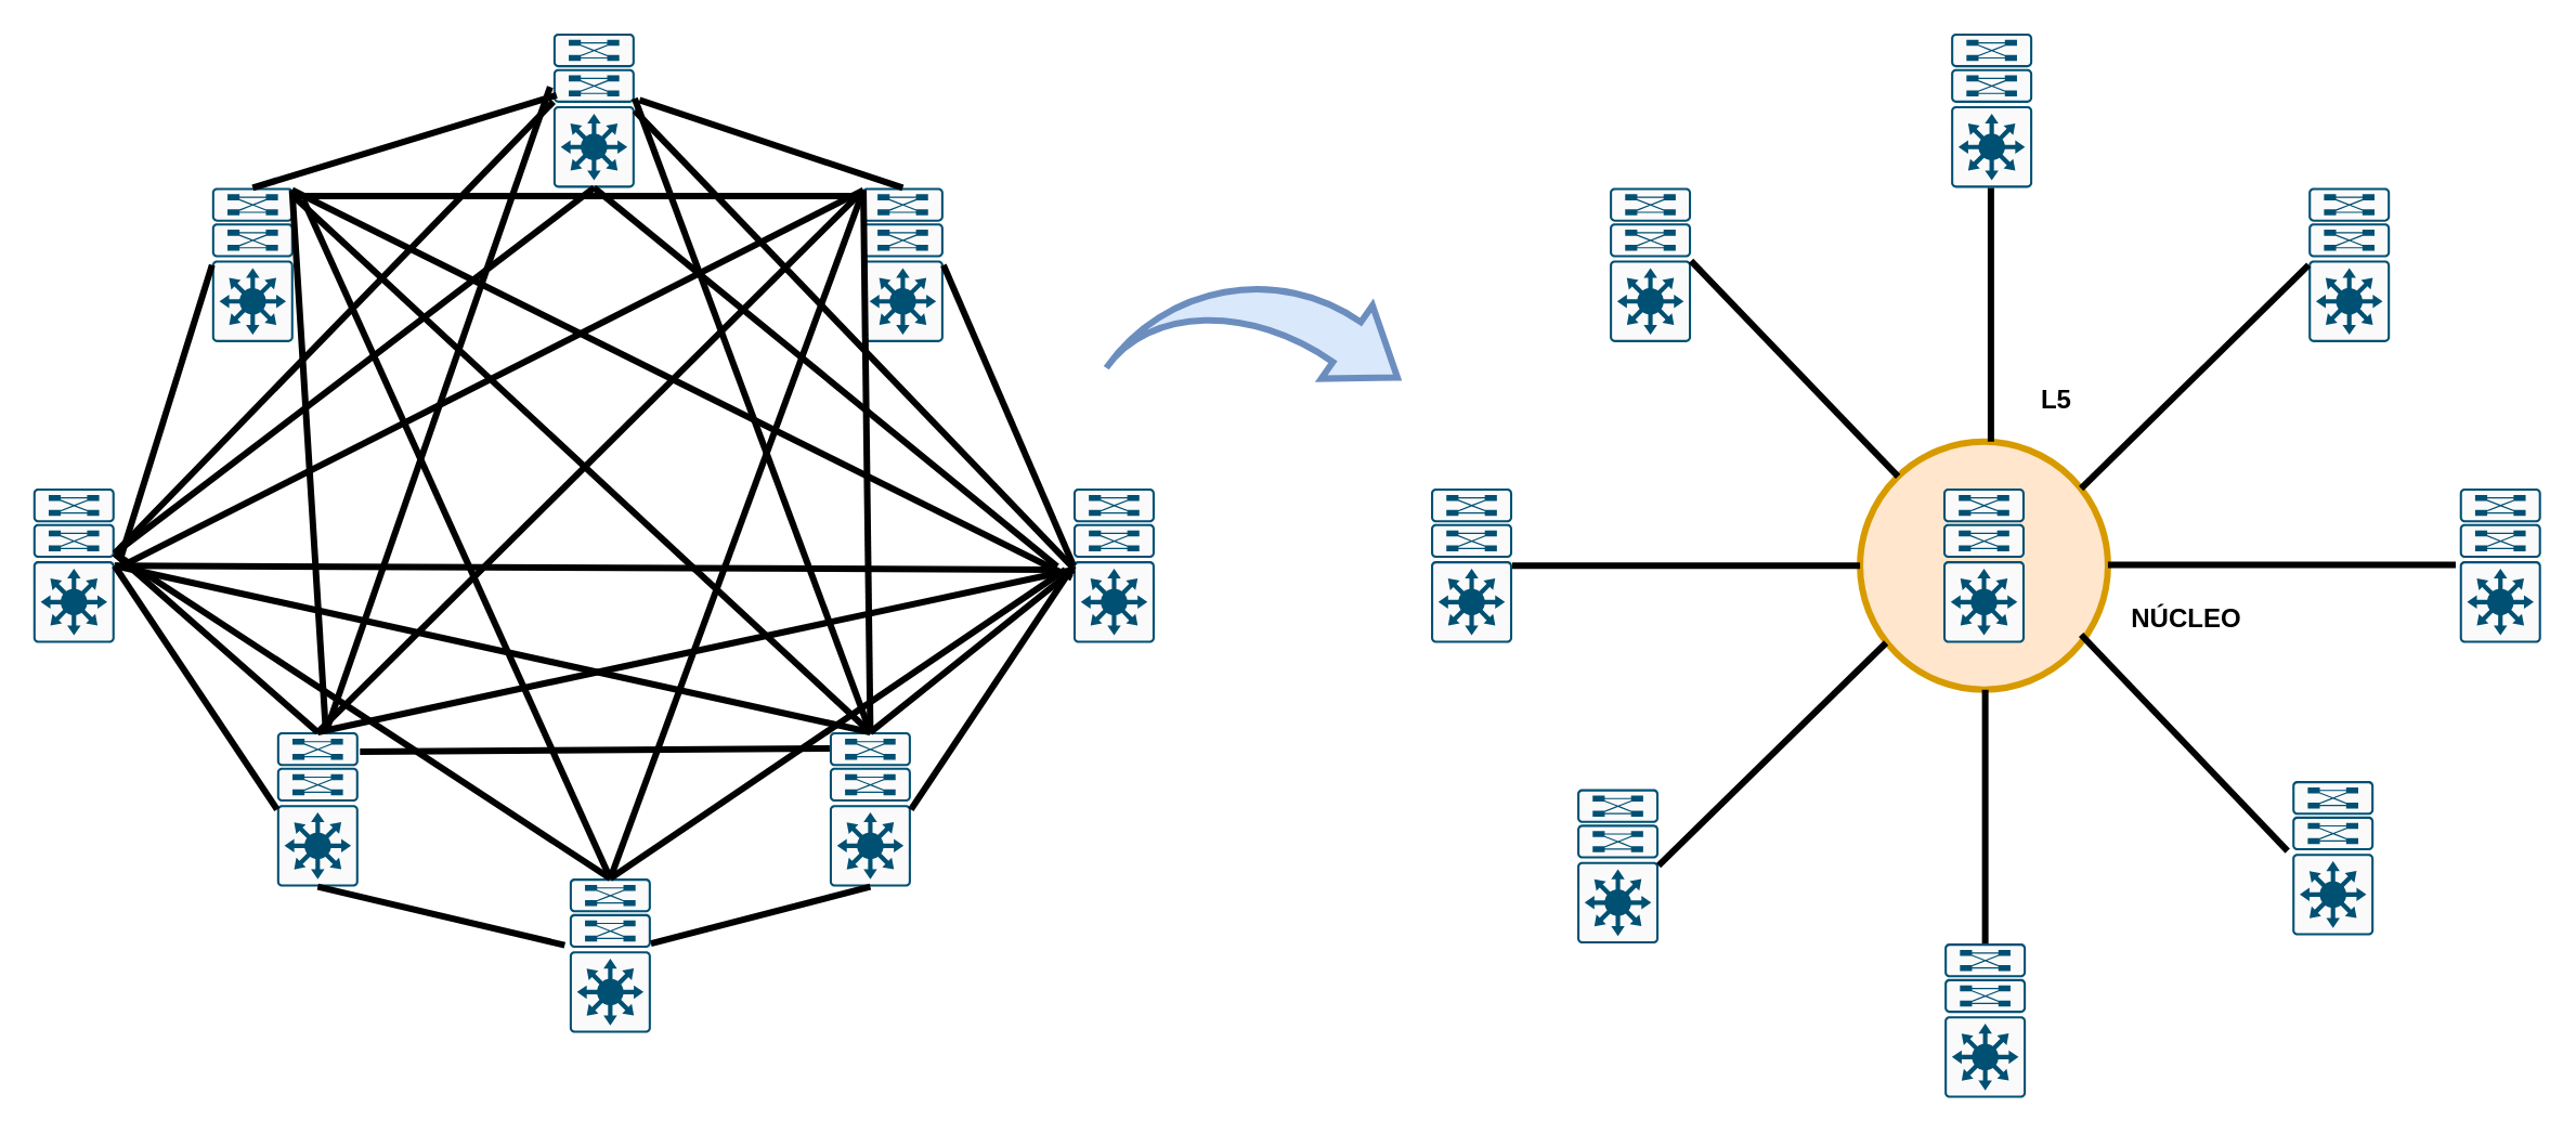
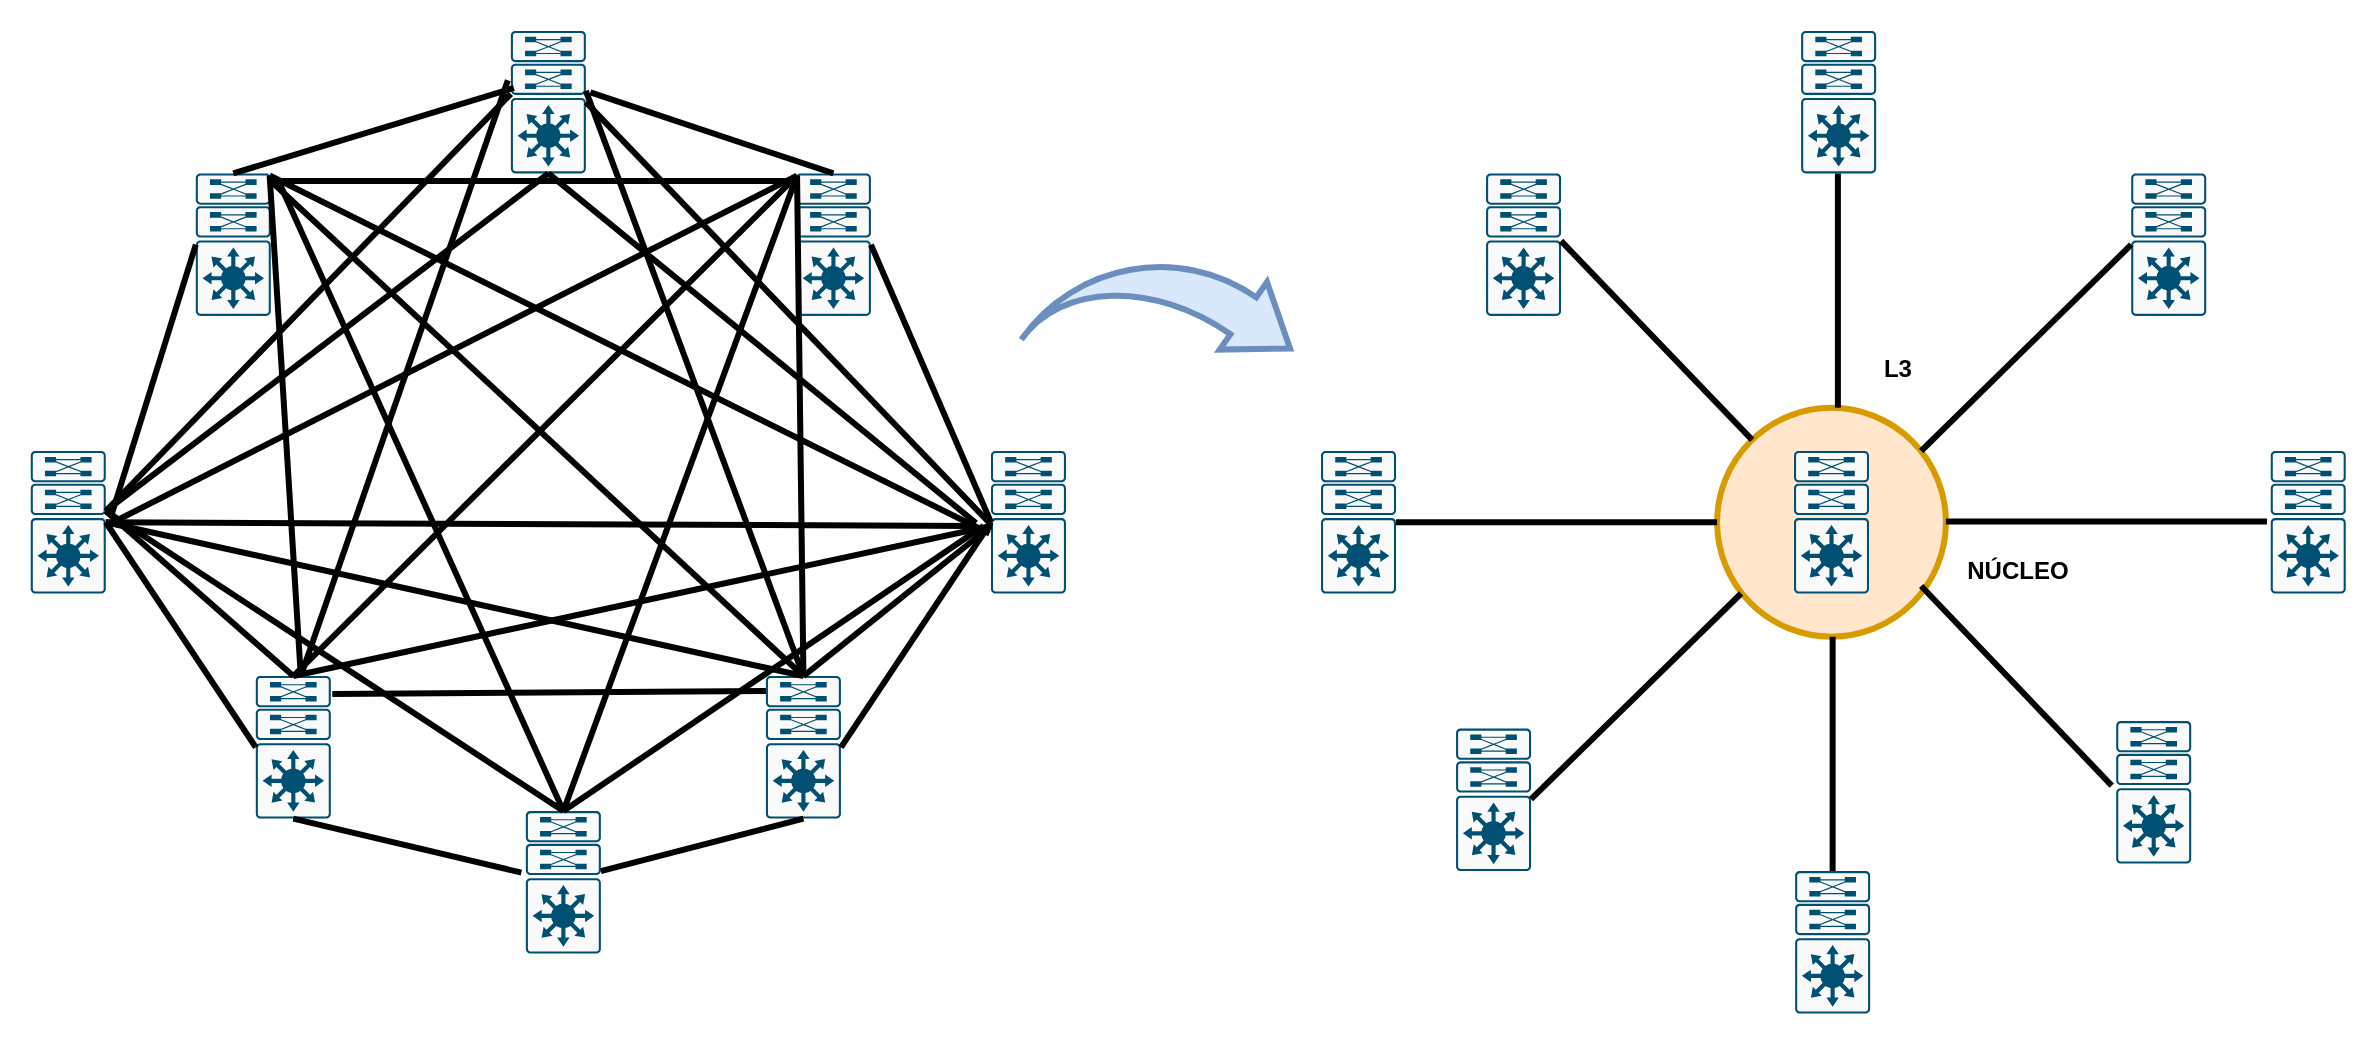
- <mxCell id="60" value="L5" style="text;html=1;strokeColor=none;fillColor=none;align=center;verticalAlign=middle;whiteSpace=wrap;rounded=0;fontSize=16;fontStyle=1" vertex="1" parent="1"><mxGeometry x="1180" y="230" width="170" height="30" as="geometry" /></mxCell>
+ <mxCell id="60" value="L3" style="text;html=1;strokeColor=none;fillColor=none;align=center;verticalAlign=middle;whiteSpace=wrap;rounded=0;fontSize=16;fontStyle=1" vertex="1" parent="1"><mxGeometry x="1180" y="230" width="170" height="30" as="geometry" /></mxCell>
